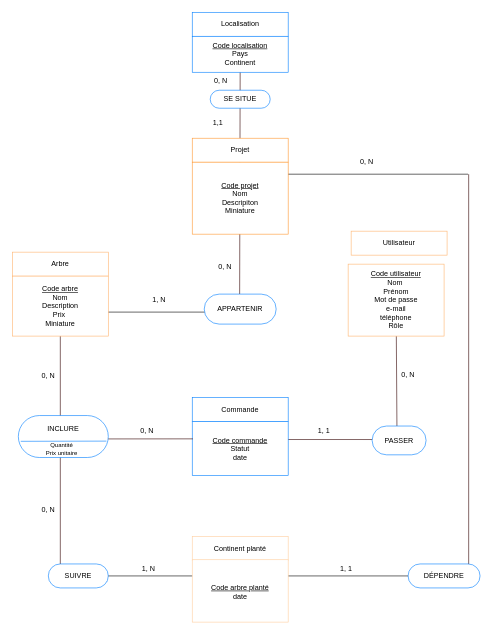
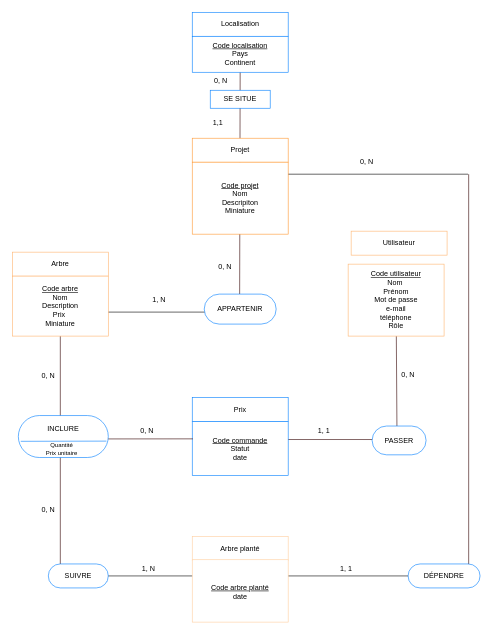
- <mxCell id="32" value="SE SITUE" style="rounded=1;whiteSpace=wrap;html=1;arcSize=50;strokeColor=#007FFF;" parent="1" vertex="1"><mxGeometry x="350" y="150" width="100" height="30" as="geometry" /></mxCell>
+ <mxCell id="32" value="SE SITUE" style="whiteSpace=wrap;html=1;arcSize=50;strokeColor=#007FFF;rounded=0;" parent="1" vertex="1"><mxGeometry x="350" y="150" width="100" height="30" as="geometry" /></mxCell>
- <mxCell id="15" value="Commande" style="rounded=0;whiteSpace=wrap;html=1;strokeColor=#007FFF;" parent="1" vertex="1"><mxGeometry x="320" y="662.5" width="160" height="40" as="geometry" /></mxCell>
+ <mxCell id="15" value="Prix" style="rounded=0;whiteSpace=wrap;html=1;strokeColor=#007FFF;" parent="1" vertex="1"><mxGeometry x="320" y="662.5" width="160" height="40" as="geometry" /></mxCell>
- <mxCell id="27" value="Continent planté" style="rounded=0;whiteSpace=wrap;html=1;strokeColor=#FFCE9F;" parent="1" vertex="1"><mxGeometry x="320" y="894.5" width="160" height="40" as="geometry" /></mxCell>
+ <mxCell id="27" value="Arbre planté" style="rounded=0;whiteSpace=wrap;html=1;strokeColor=#FFCE9F;" parent="1" vertex="1"><mxGeometry x="320" y="894.5" width="160" height="40" as="geometry" /></mxCell>
